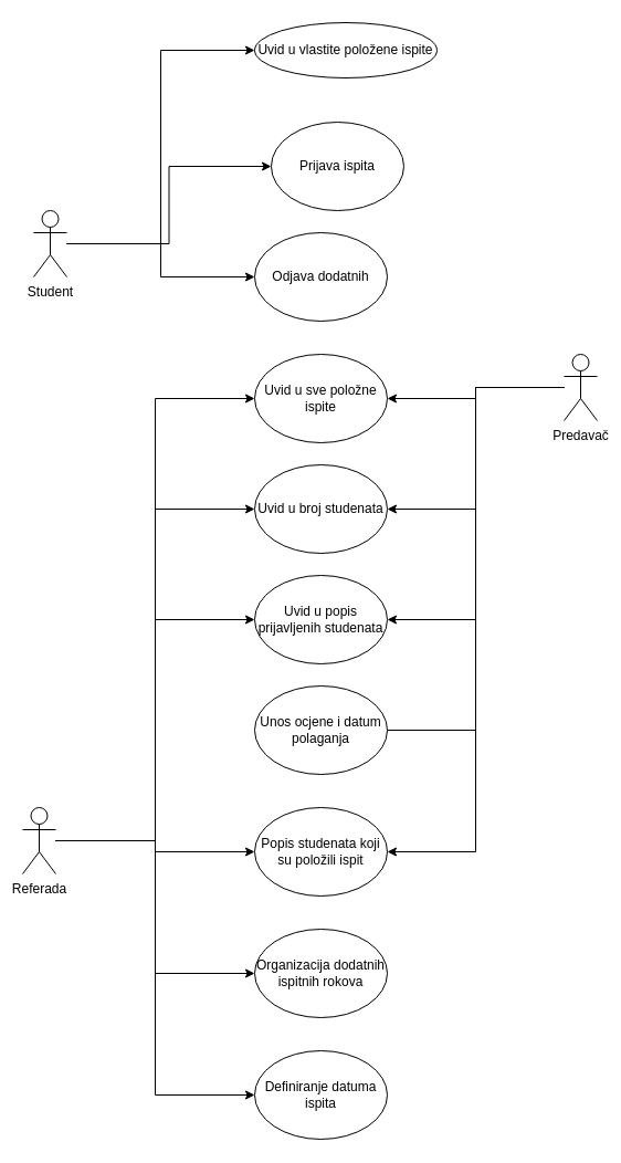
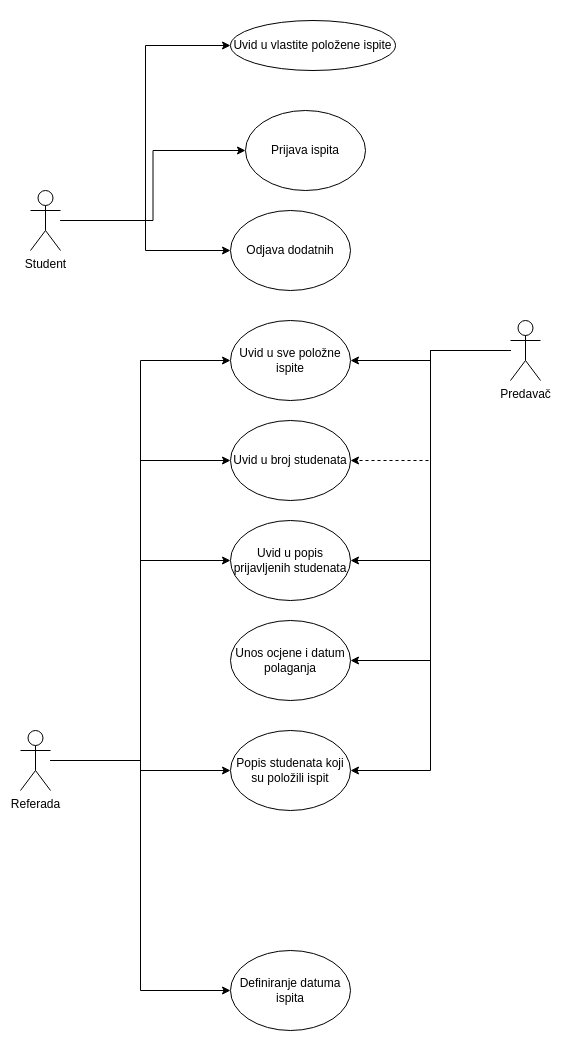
- <mxCell id="12" style="edgeStyle=orthogonalEdgeStyle;rounded=0;orthogonalLoop=1;jettySize=auto;html=1;entryX=1;entryY=0.5;entryDx=0;entryDy=0;" edge="1" parent="1" source="16" target="5"><mxGeometry relative="1" as="geometry" /></mxCell>
+ <mxCell id="12" style="edgeStyle=orthogonalEdgeStyle;rounded=0;orthogonalLoop=1;jettySize=auto;html=1;entryX=1;entryY=0.5;entryDx=0;entryDy=0;dashed=1;" edge="1" parent="1" source="16" target="5"><mxGeometry relative="1" as="geometry" /></mxCell>
- <mxCell id="14" style="edgeStyle=orthogonalEdgeStyle;rounded=0;orthogonalLoop=1;jettySize=auto;html=1;entryX=1;entryY=0.5;entryDx=0;entryDy=0;endArrow=none;" edge="1" parent="1" source="16" target="24"><mxGeometry relative="1" as="geometry" /></mxCell>
+ <mxCell id="14" style="edgeStyle=orthogonalEdgeStyle;rounded=0;orthogonalLoop=1;jettySize=auto;html=1;entryX=1;entryY=0.5;entryDx=0;entryDy=0;" edge="1" parent="1" source="16" target="24"><mxGeometry relative="1" as="geometry" /></mxCell>
- <mxCell id="17" style="edgeStyle=orthogonalEdgeStyle;rounded=0;orthogonalLoop=1;jettySize=auto;html=1;entryX=0;entryY=0.5;entryDx=0;entryDy=0;" edge="1" parent="1" source="23" target="26"><mxGeometry relative="1" as="geometry" /></mxCell>
- <mxCell id="26" value="Organizacija dodatnih ispitnih rokova" style="ellipse;whiteSpace=wrap;html=1;" vertex="1" parent="1"><mxGeometry x="230" y="840" width="120" height="80" as="geometry" /></mxCell>
